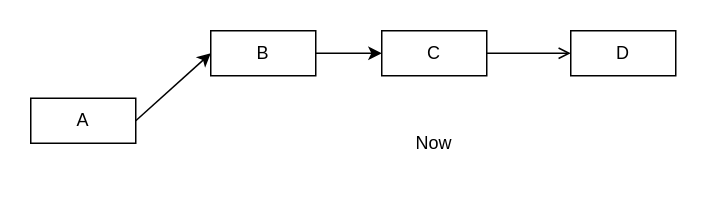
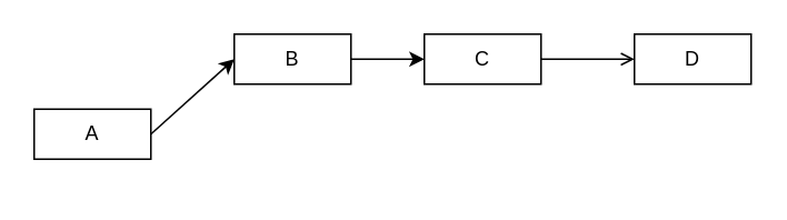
- <mxCell id="9" value="Now" style="text;html=1;strokeColor=none;fillColor=none;align=center;verticalAlign=middle;whiteSpace=wrap;rounded=0;" vertex="1" parent="1"><mxGeometry x="259" y="80" width="60" height="30" as="geometry" /></mxCell>
